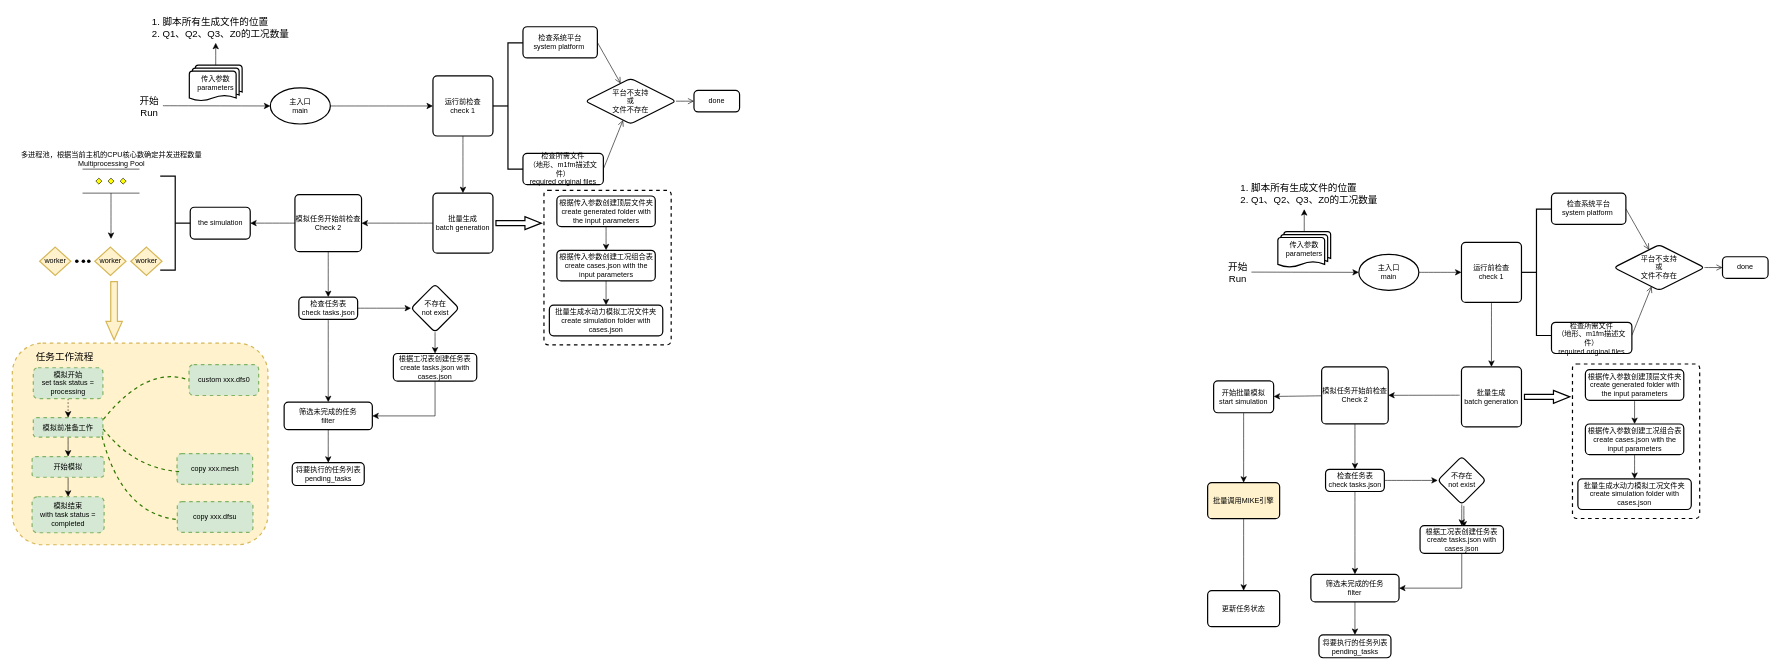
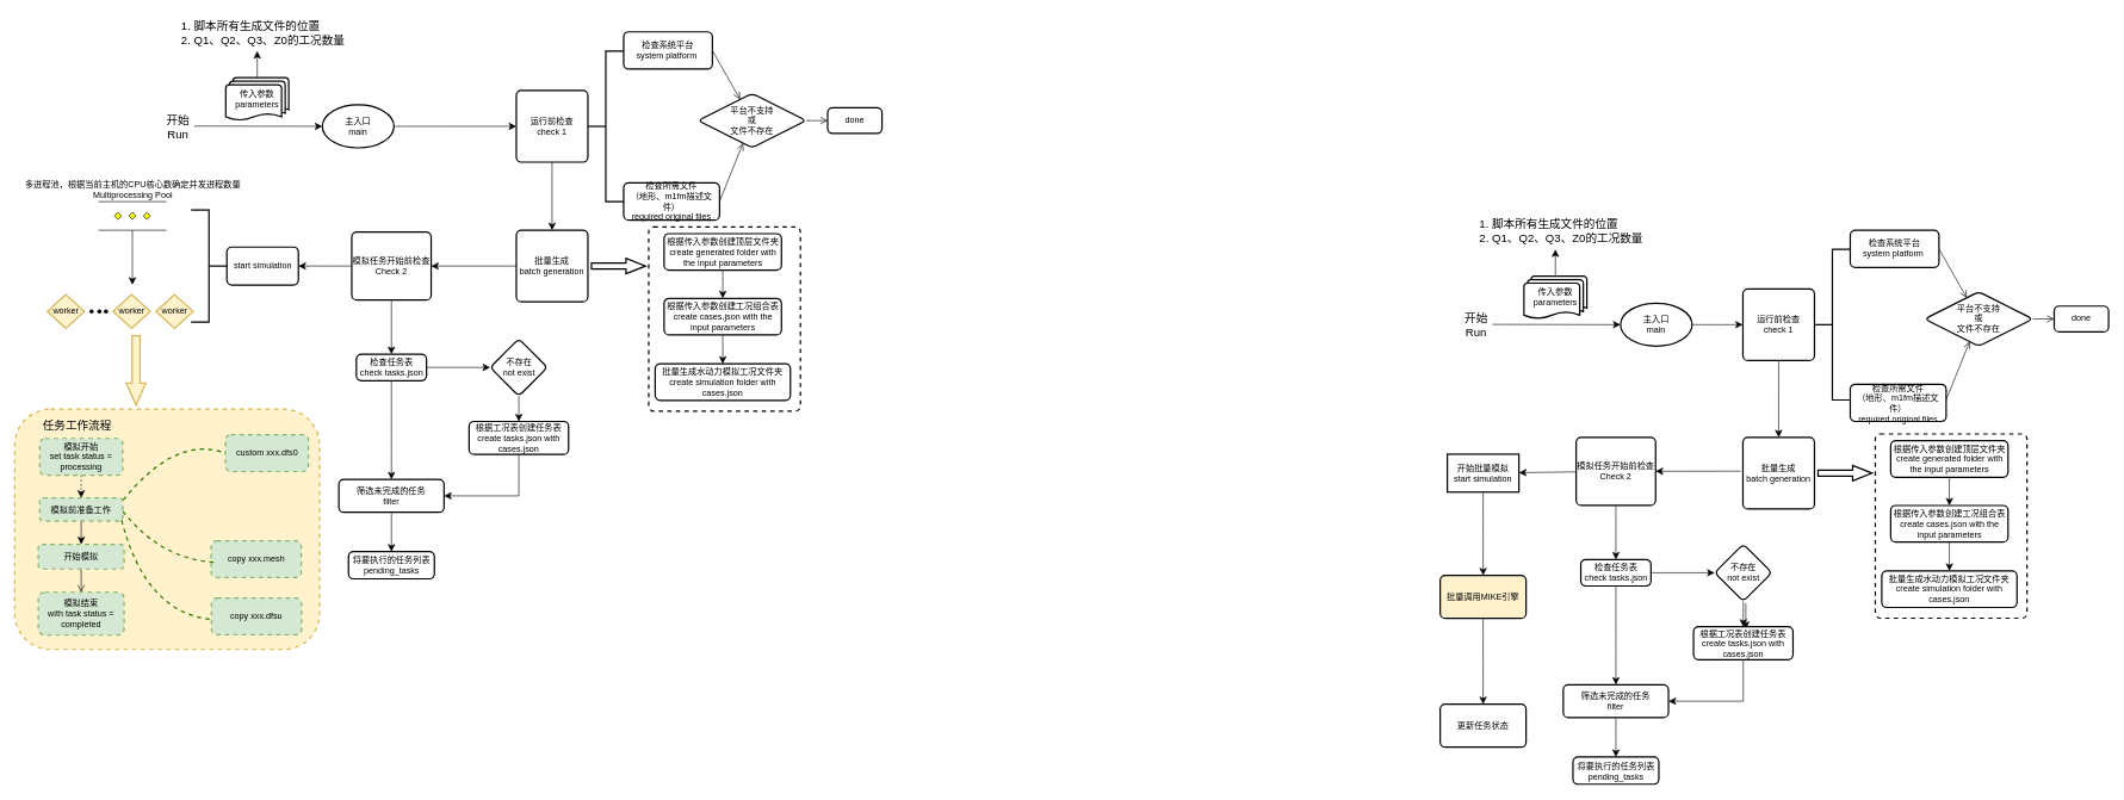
- <mxCell id="36" value="the simulation" style="rounded=1;whiteSpace=wrap;html=1;absoluteArcSize=1;arcSize=14;strokeWidth=2;" parent="1" vertex="1"><mxGeometry x="316.5" y="344.75" width="100" height="53" as="geometry" /></mxCell>
+ <mxCell id="36" value="start simulation" style="rounded=1;whiteSpace=wrap;html=1;absoluteArcSize=1;arcSize=14;strokeWidth=2;" parent="1" vertex="1"><mxGeometry x="316.5" y="344.75" width="100" height="53" as="geometry" /></mxCell>
- <mxCell id="109" value="&lt;div&gt;开始批量模拟&lt;/div&gt;start simulation" style="rounded=1;whiteSpace=wrap;html=1;absoluteArcSize=1;arcSize=14;strokeWidth=2;" vertex="1" parent="1"><mxGeometry x="2022" y="634.25" width="100" height="53" as="geometry" /></mxCell>
+ <mxCell id="109" value="&lt;div&gt;开始批量模拟&lt;/div&gt;start simulation" style="whiteSpace=wrap;html=1;absoluteArcSize=1;arcSize=14;strokeWidth=2;rounded=0;" vertex="1" parent="1"><mxGeometry x="2022" y="634.25" width="100" height="53" as="geometry" /></mxCell>
- <mxCell id="58" value="" style="edgeStyle=none;curved=1;rounded=0;orthogonalLoop=1;jettySize=auto;html=1;fontSize=12;startSize=8;endSize=8;" parent="52" source="59" target="60" edge="1"><mxGeometry relative="1" as="geometry" /></mxCell>
+ <mxCell id="58" value="" style="edgeStyle=none;curved=1;rounded=0;orthogonalLoop=1;jettySize=auto;html=1;fontSize=12;startSize=8;endSize=8;endArrow=open;" parent="52" source="59" target="60" edge="1"><mxGeometry relative="1" as="geometry" /></mxCell>
